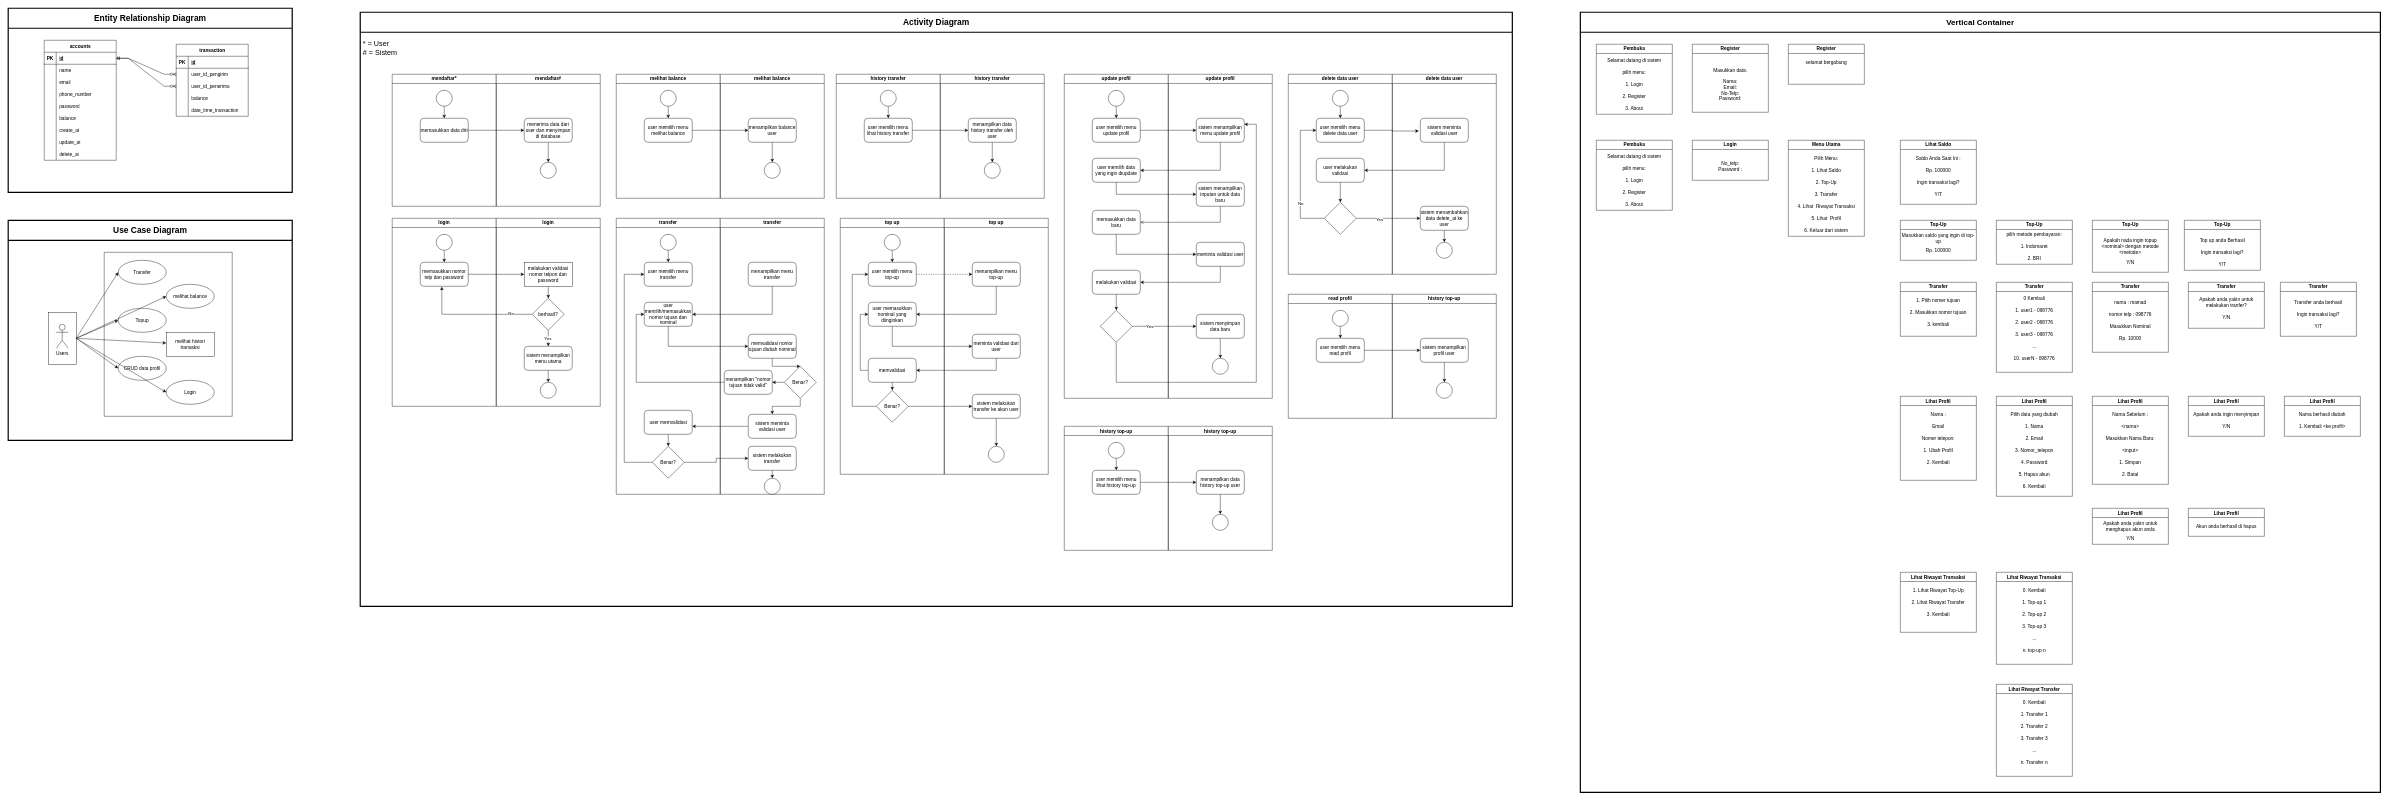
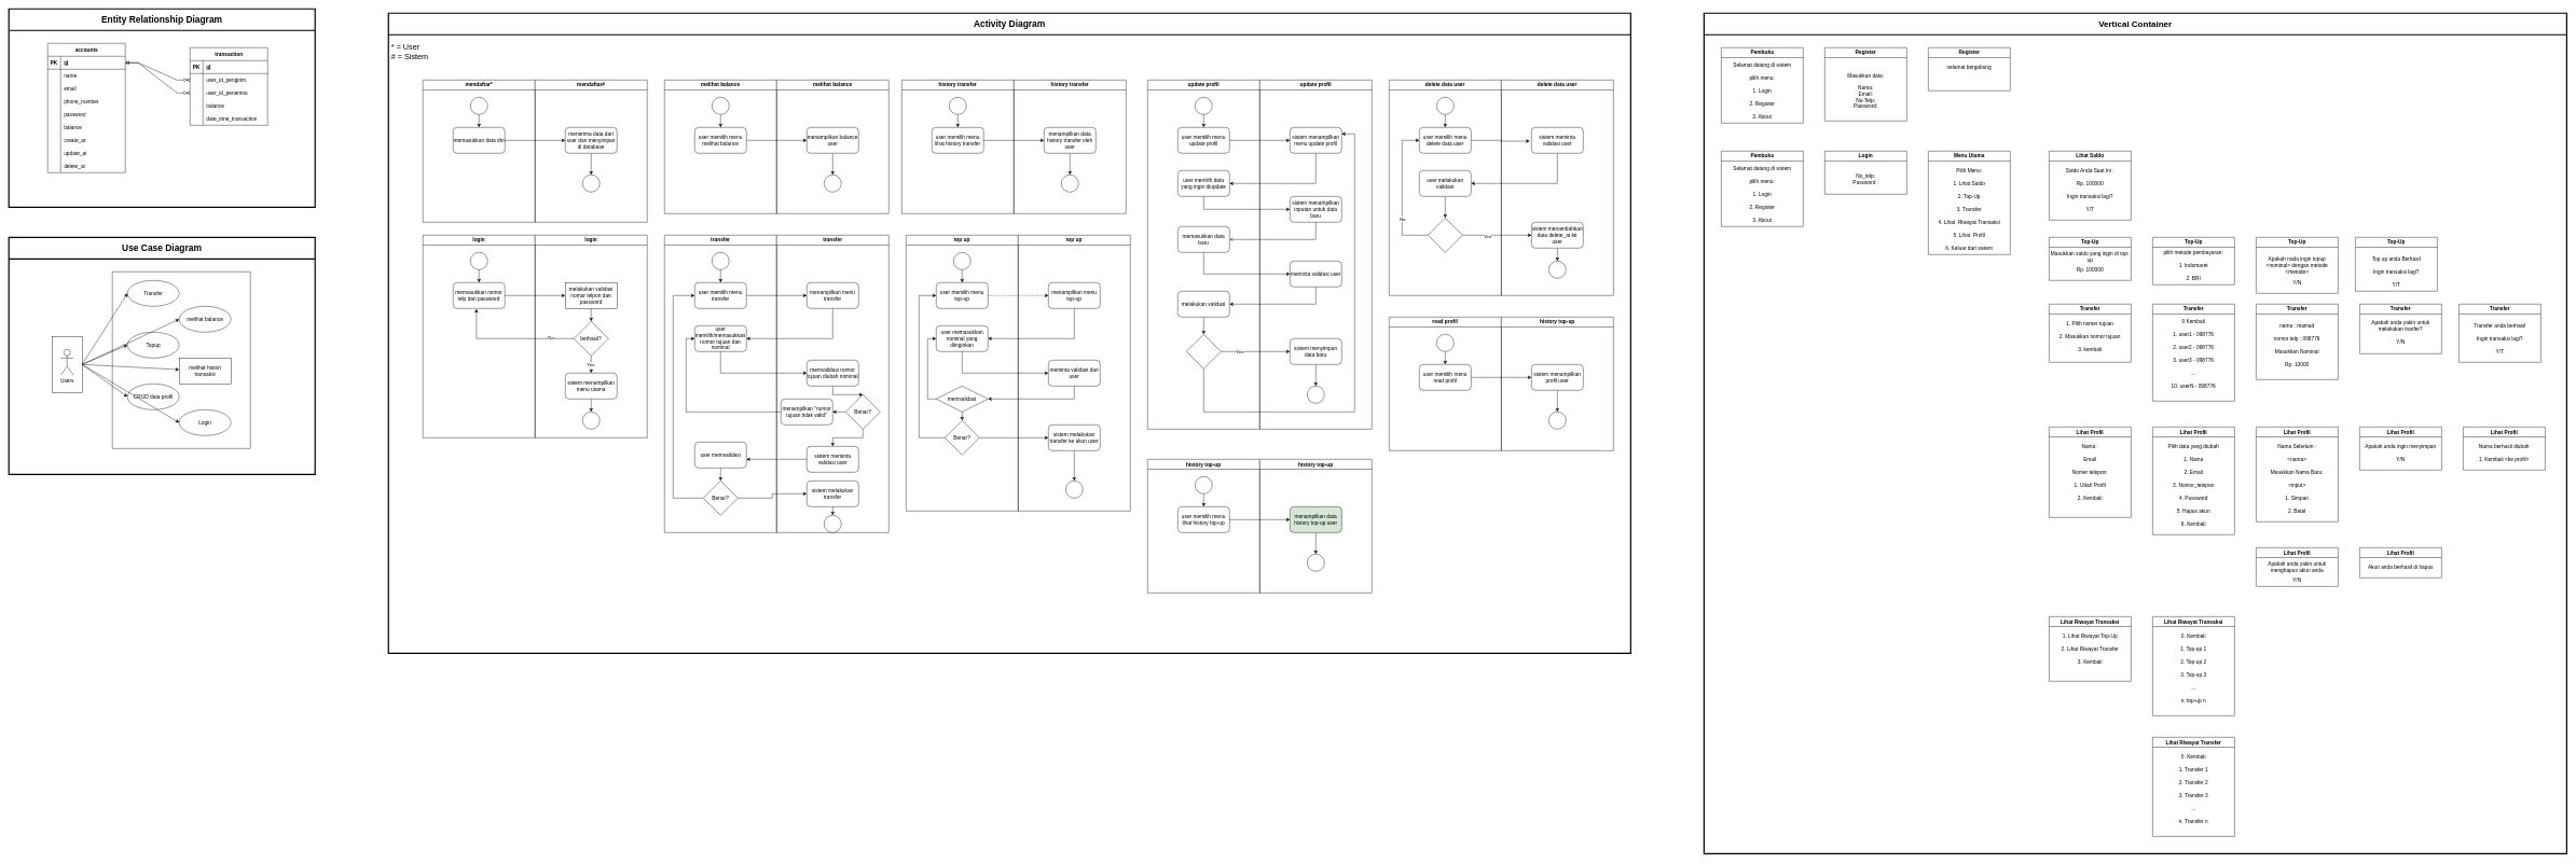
+ <mxCell id="144" style="edgeStyle=orthogonalEdgeStyle;rounded=0;orthogonalLoop=1;jettySize=auto;html=1;exitX=1;exitY=0.5;exitDx=0;exitDy=0;entryX=0;entryY=0.5;entryDx=0;entryDy=0;" parent="120" source="122" target="132" edge="1"><mxGeometry relative="1" as="geometry" /></mxCell>
- <mxCell id="157" value="memvalidasi" style="rounded=1;whiteSpace=wrap;html=1;" parent="150" vertex="1"><mxGeometry x="70" y="350" width="120" height="60" as="geometry" /></mxCell>
+ <mxCell id="157" value="memvalidasi" style="rhombus;whiteSpace=wrap;html=1;" parent="150" vertex="1"><mxGeometry x="70" y="350" width="120" height="60" as="geometry" /></mxCell>
- <mxCell id="207" value="menampilkan data history top-up user" style="rounded=1;whiteSpace=wrap;html=1;" parent="204" vertex="1"><mxGeometry x="70" y="110" width="120" height="60" as="geometry" /></mxCell>
+ <mxCell id="207" value="menampilkan data history top-up user" style="rounded=1;whiteSpace=wrap;html=1;fillColor=#d5e8d4;" parent="204" vertex="1"><mxGeometry x="70" y="110" width="120" height="60" as="geometry" /></mxCell>
